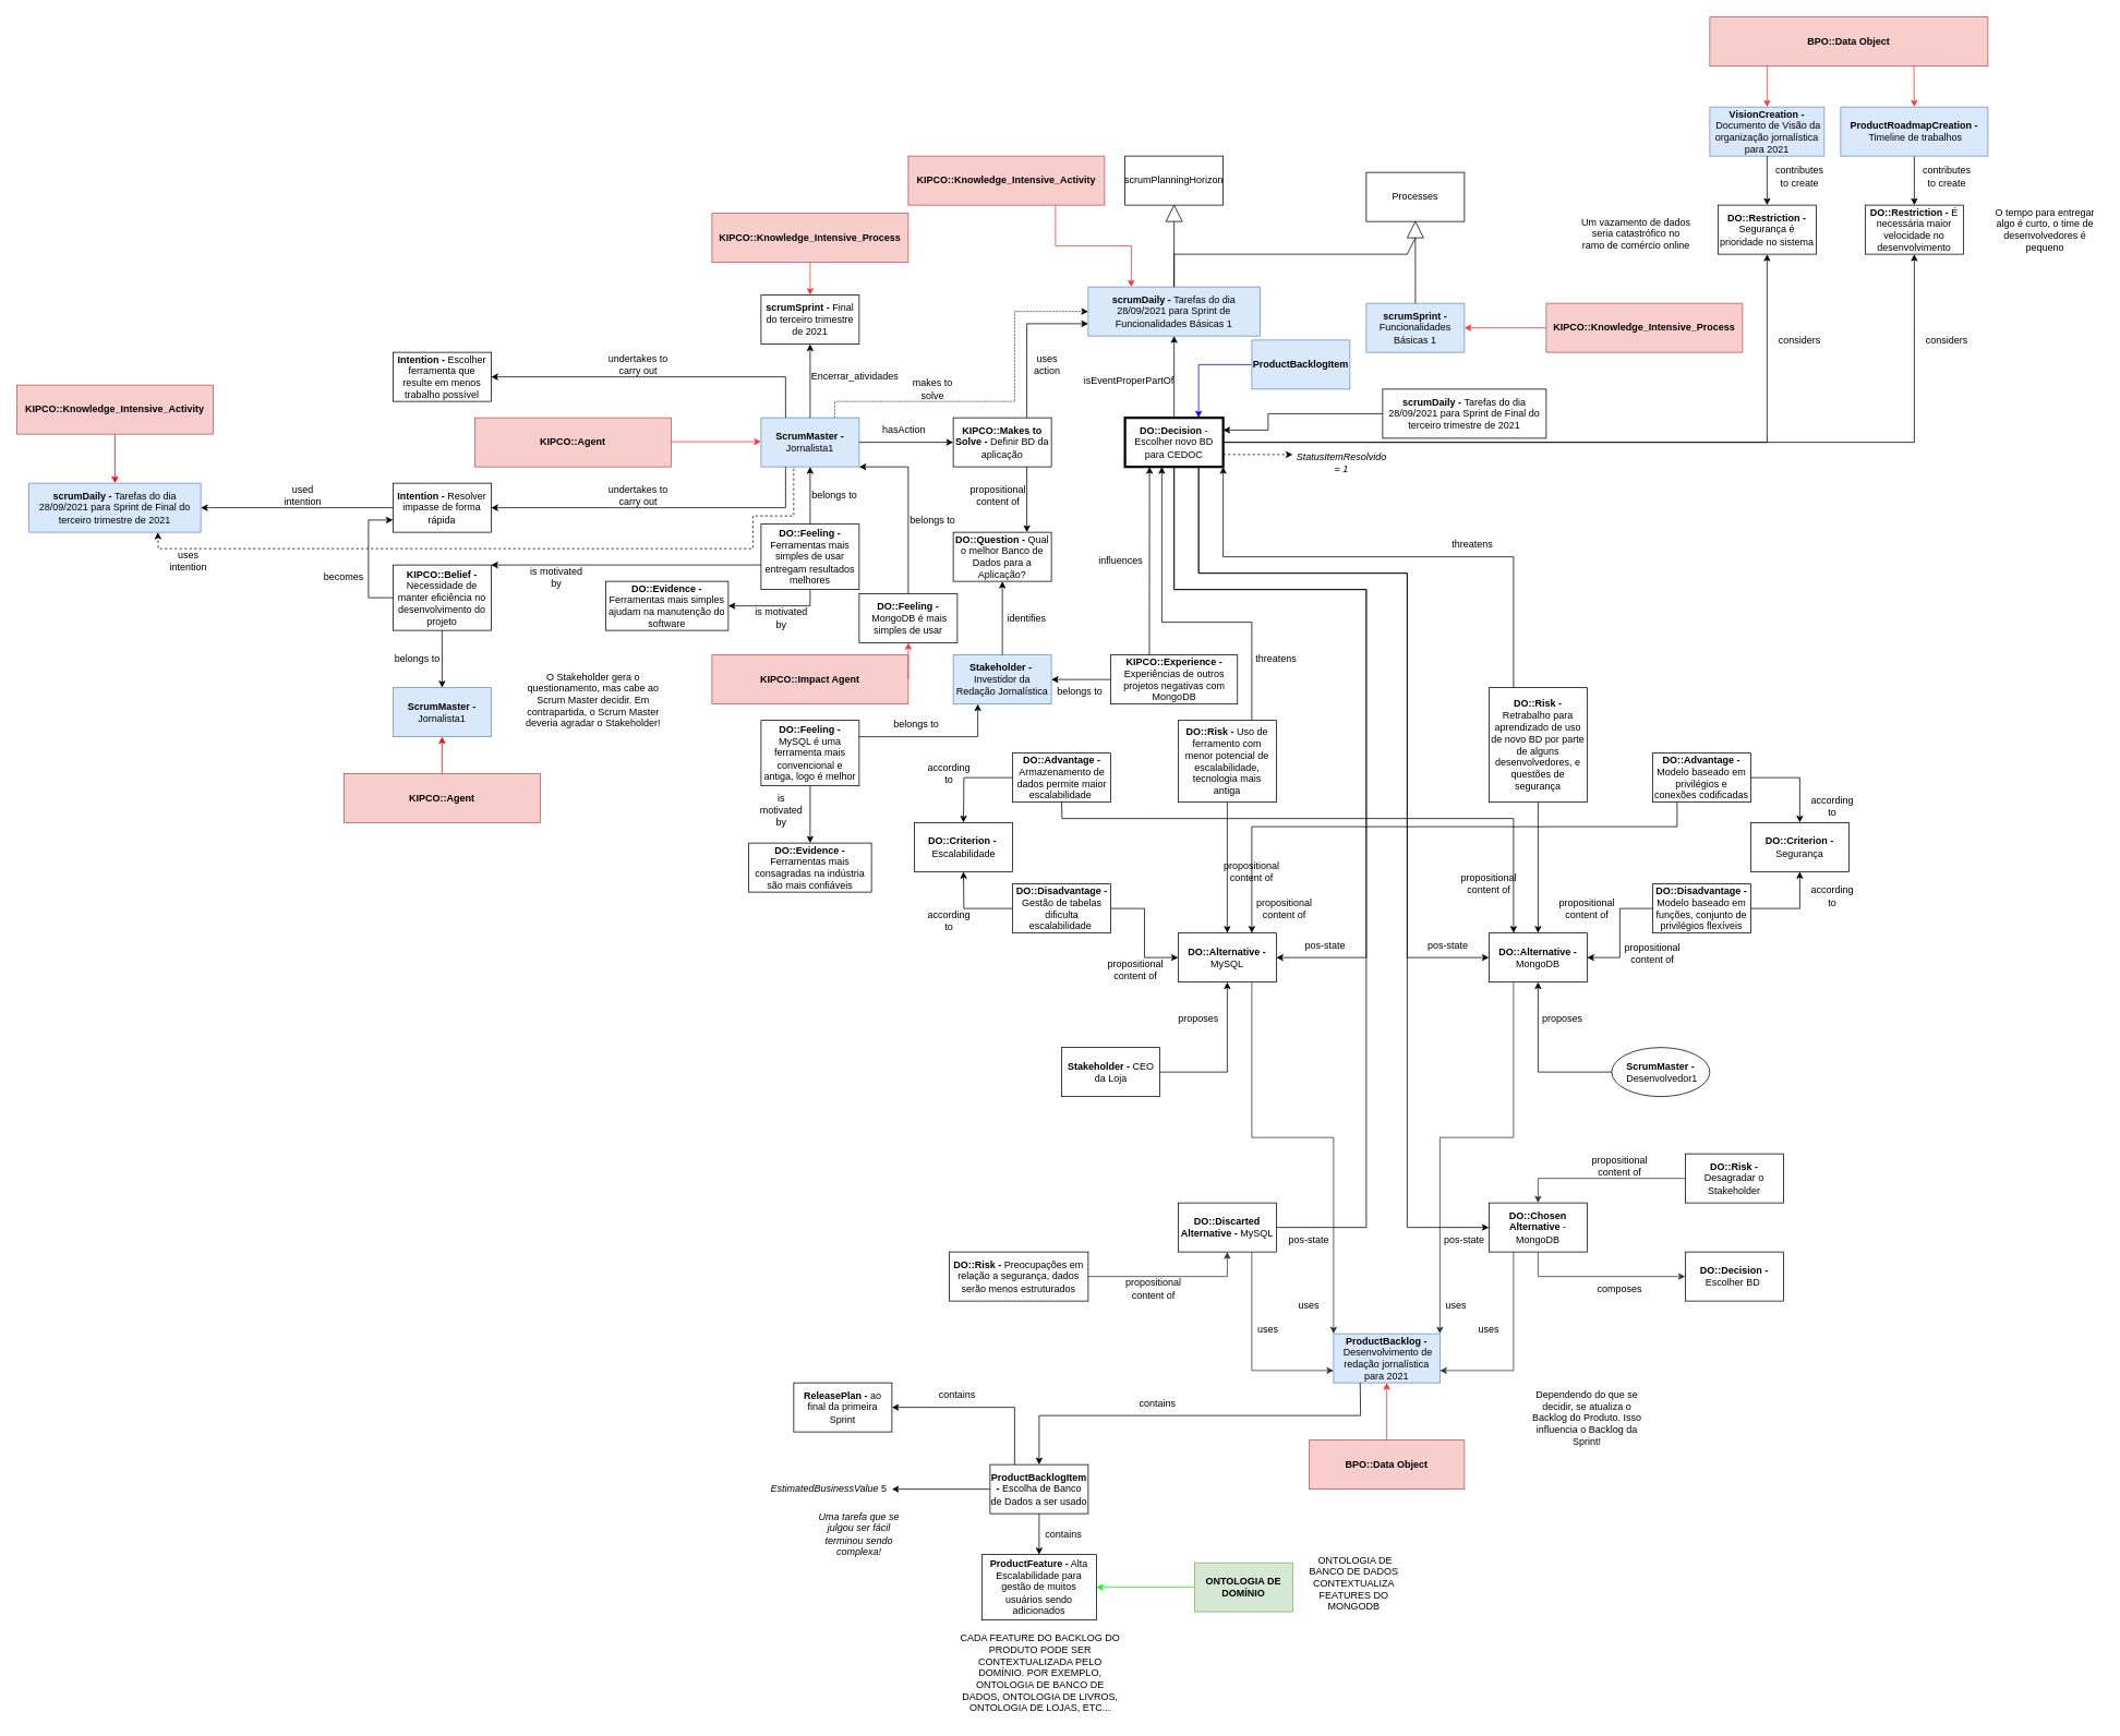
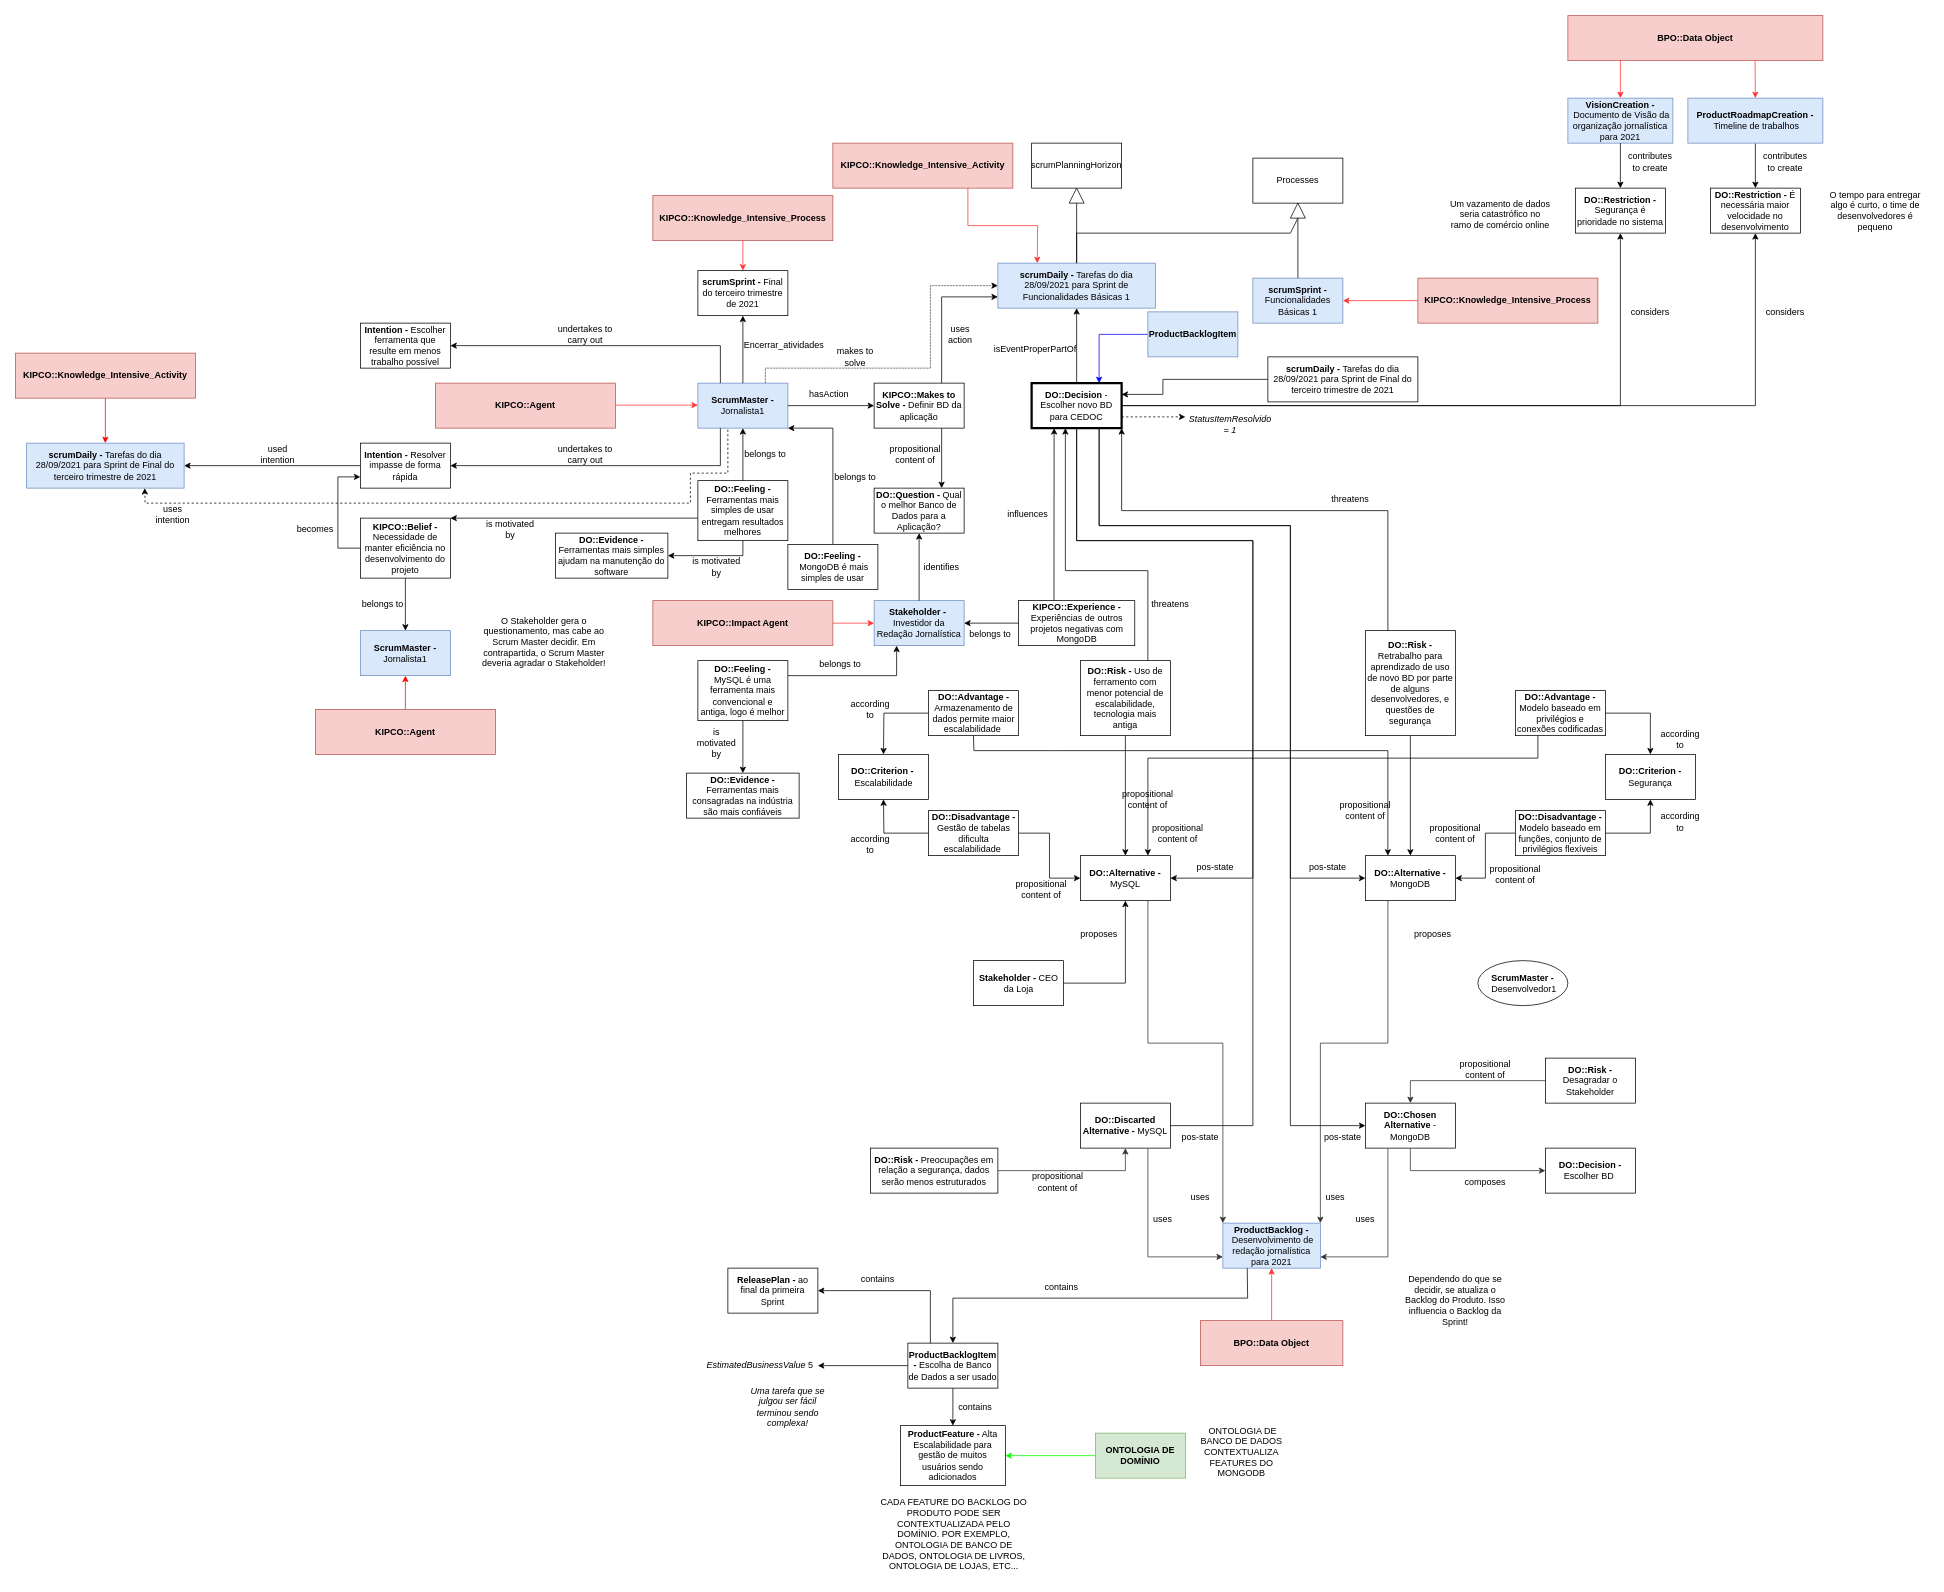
- <mxCell id="31" value="" style="endArrow=classic;html=1;rounded=0;exitX=1;exitY=0.5;exitDx=0;exitDy=0;strokeColor=#FF3333;" parent="1" source="29" target="161" edge="1"><mxGeometry width="50" height="50" relative="1" as="geometry"><mxPoint x="1180" y="650" as="sourcePoint" /><mxPoint x="1230" y="600" as="targetPoint" /></mxGeometry></mxCell>
+ <mxCell id="31" value="" style="endArrow=classic;html=1;rounded=0;exitX=1;exitY=0.5;exitDx=0;exitDy=0;entryX=0;entryY=0.5;entryDx=0;entryDy=0;strokeColor=#FF3333;" parent="1" source="29" target="30" edge="1"><mxGeometry width="50" height="50" relative="1" as="geometry"><mxPoint x="1180" y="650" as="sourcePoint" /><mxPoint x="1230" y="600" as="targetPoint" /></mxGeometry></mxCell>
- <mxCell id="105" value="" style="endArrow=classic;html=1;rounded=0;entryX=0.5;entryY=1;entryDx=0;entryDy=0;exitX=0;exitY=0.5;exitDx=0;exitDy=0;" parent="1" source="108" target="68" edge="1"><mxGeometry width="50" height="50" relative="1" as="geometry"><mxPoint x="1890" y="1340" as="sourcePoint" /><mxPoint x="1680" y="1190" as="targetPoint" /><Array as="points"><mxPoint x="1880" y="1310" /></Array></mxGeometry></mxCell>
